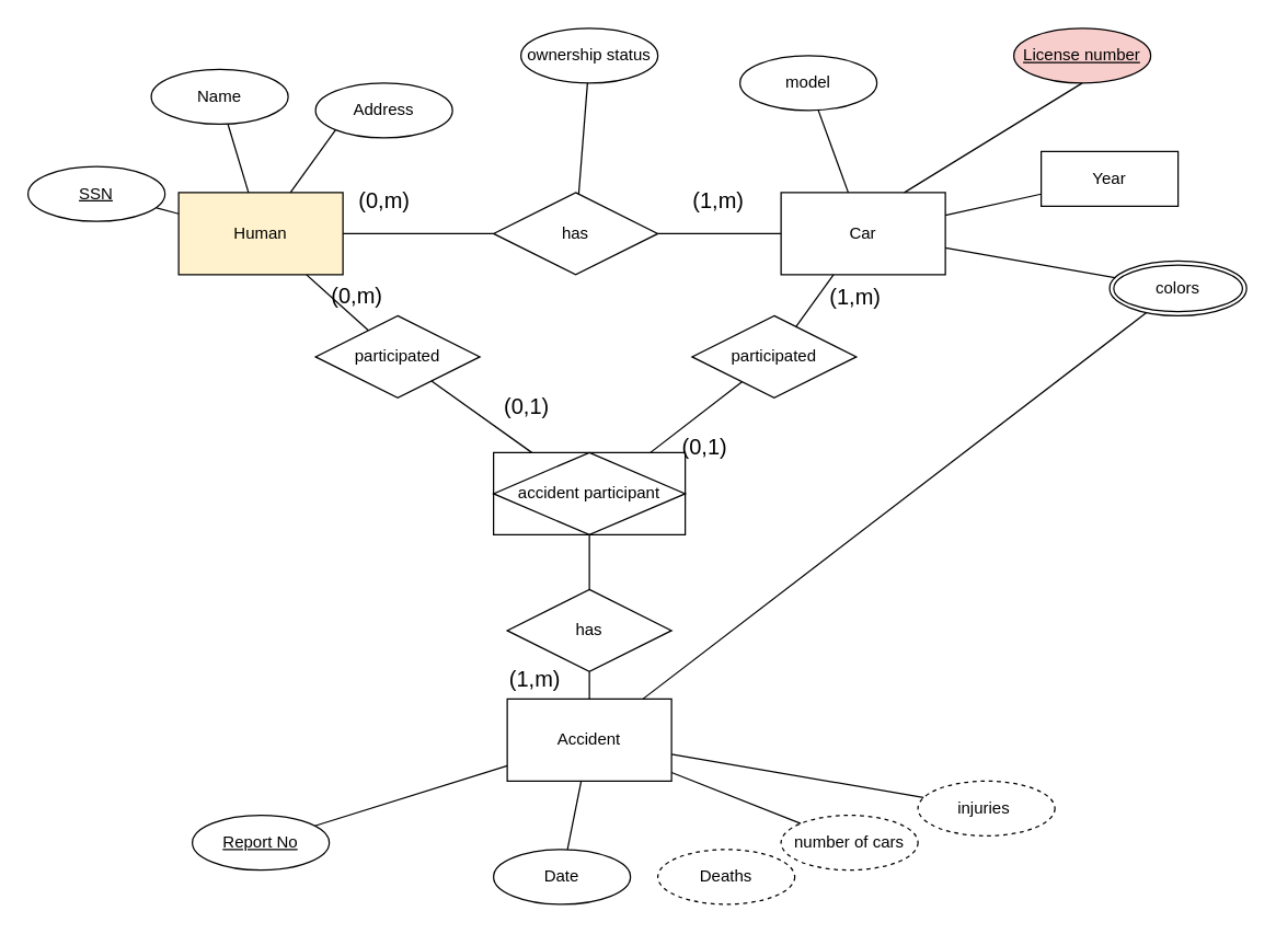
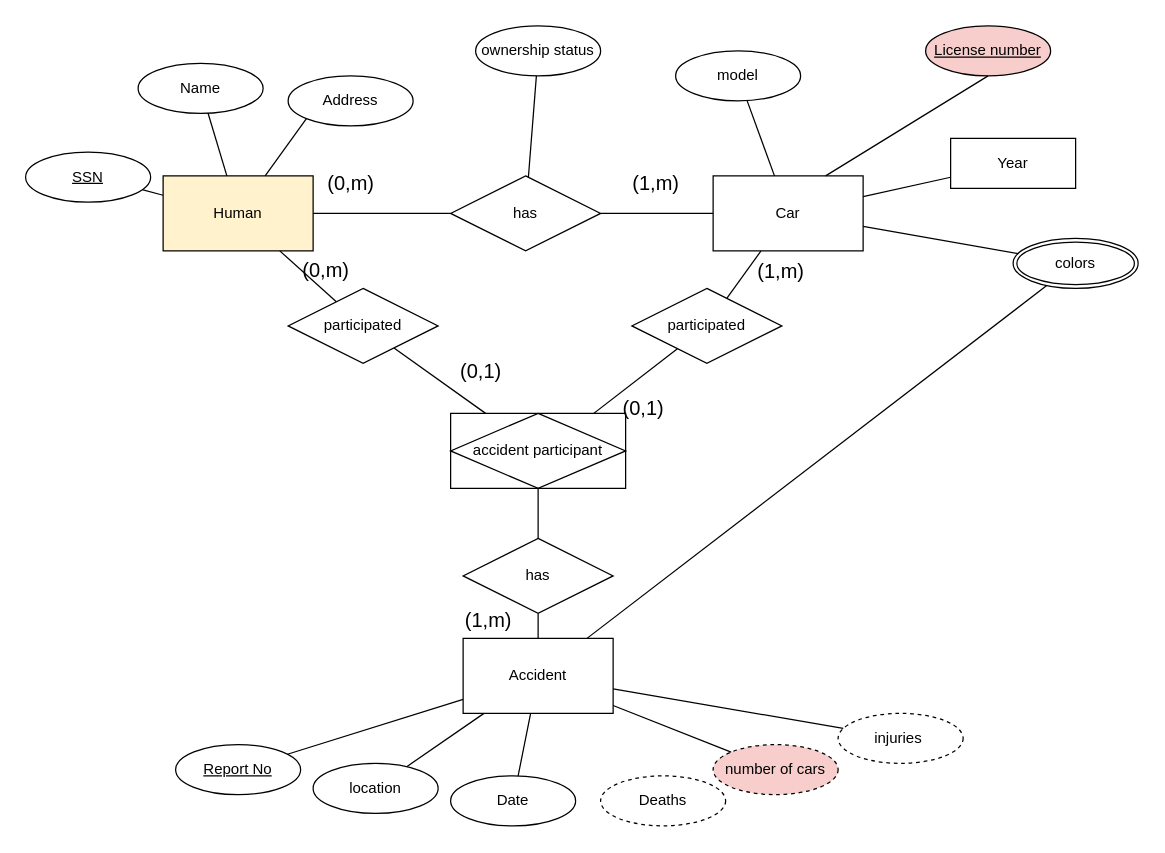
+ <mxCell id="24" value="" style="endArrow=none;html=1;rounded=0;fontSize=12;startSize=8;endSize=8;curved=1;" edge="1" parent="1" source="22" target="4"><mxGeometry relative="1" as="geometry"><mxPoint x="310" y="420" as="sourcePoint" /><mxPoint x="470" y="420" as="targetPoint" /></mxGeometry></mxCell>
- <mxCell id="16" value="number of cars" style="ellipse;whiteSpace=wrap;html=1;align=center;dashed=1;" parent="1" vertex="1"><mxGeometry x="570" y="595" width="100" height="40" as="geometry" /></mxCell>
+ <mxCell id="16" value="number of cars" style="ellipse;whiteSpace=wrap;html=1;align=center;dashed=1;fillColor=#f8cecc;" parent="1" vertex="1"><mxGeometry x="570" y="595" width="100" height="40" as="geometry" /></mxCell>
+ <mxCell id="22" value="location" style="ellipse;whiteSpace=wrap;html=1;align=center;" vertex="1" parent="1"><mxGeometry x="250" y="610" width="100" height="40" as="geometry" /></mxCell>
